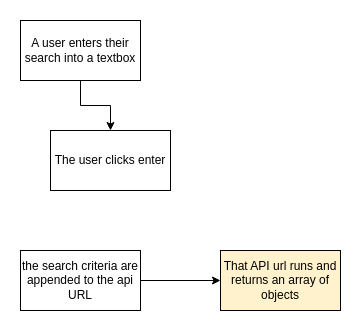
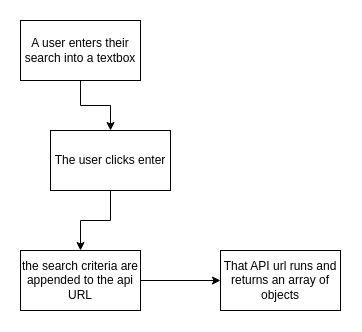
+ <mxCell id="4" value="" style="edgeStyle=orthogonalEdgeStyle;rounded=0;orthogonalLoop=1;jettySize=auto;html=1;" edge="1" parent="1" source="5" target="7"><mxGeometry relative="1" as="geometry" /></mxCell>
- <mxCell id="8" value="That API url runs and returns an array of objects" style="whiteSpace=wrap;html=1;rounded=0;fillColor=#fff2cc;" vertex="1" parent="1"><mxGeometry x="220" y="250" width="120" height="60" as="geometry" /></mxCell>
+ <mxCell id="8" value="That API url runs and returns an array of objects" style="whiteSpace=wrap;html=1;rounded=0;" vertex="1" parent="1"><mxGeometry x="220" y="250" width="120" height="60" as="geometry" /></mxCell>
